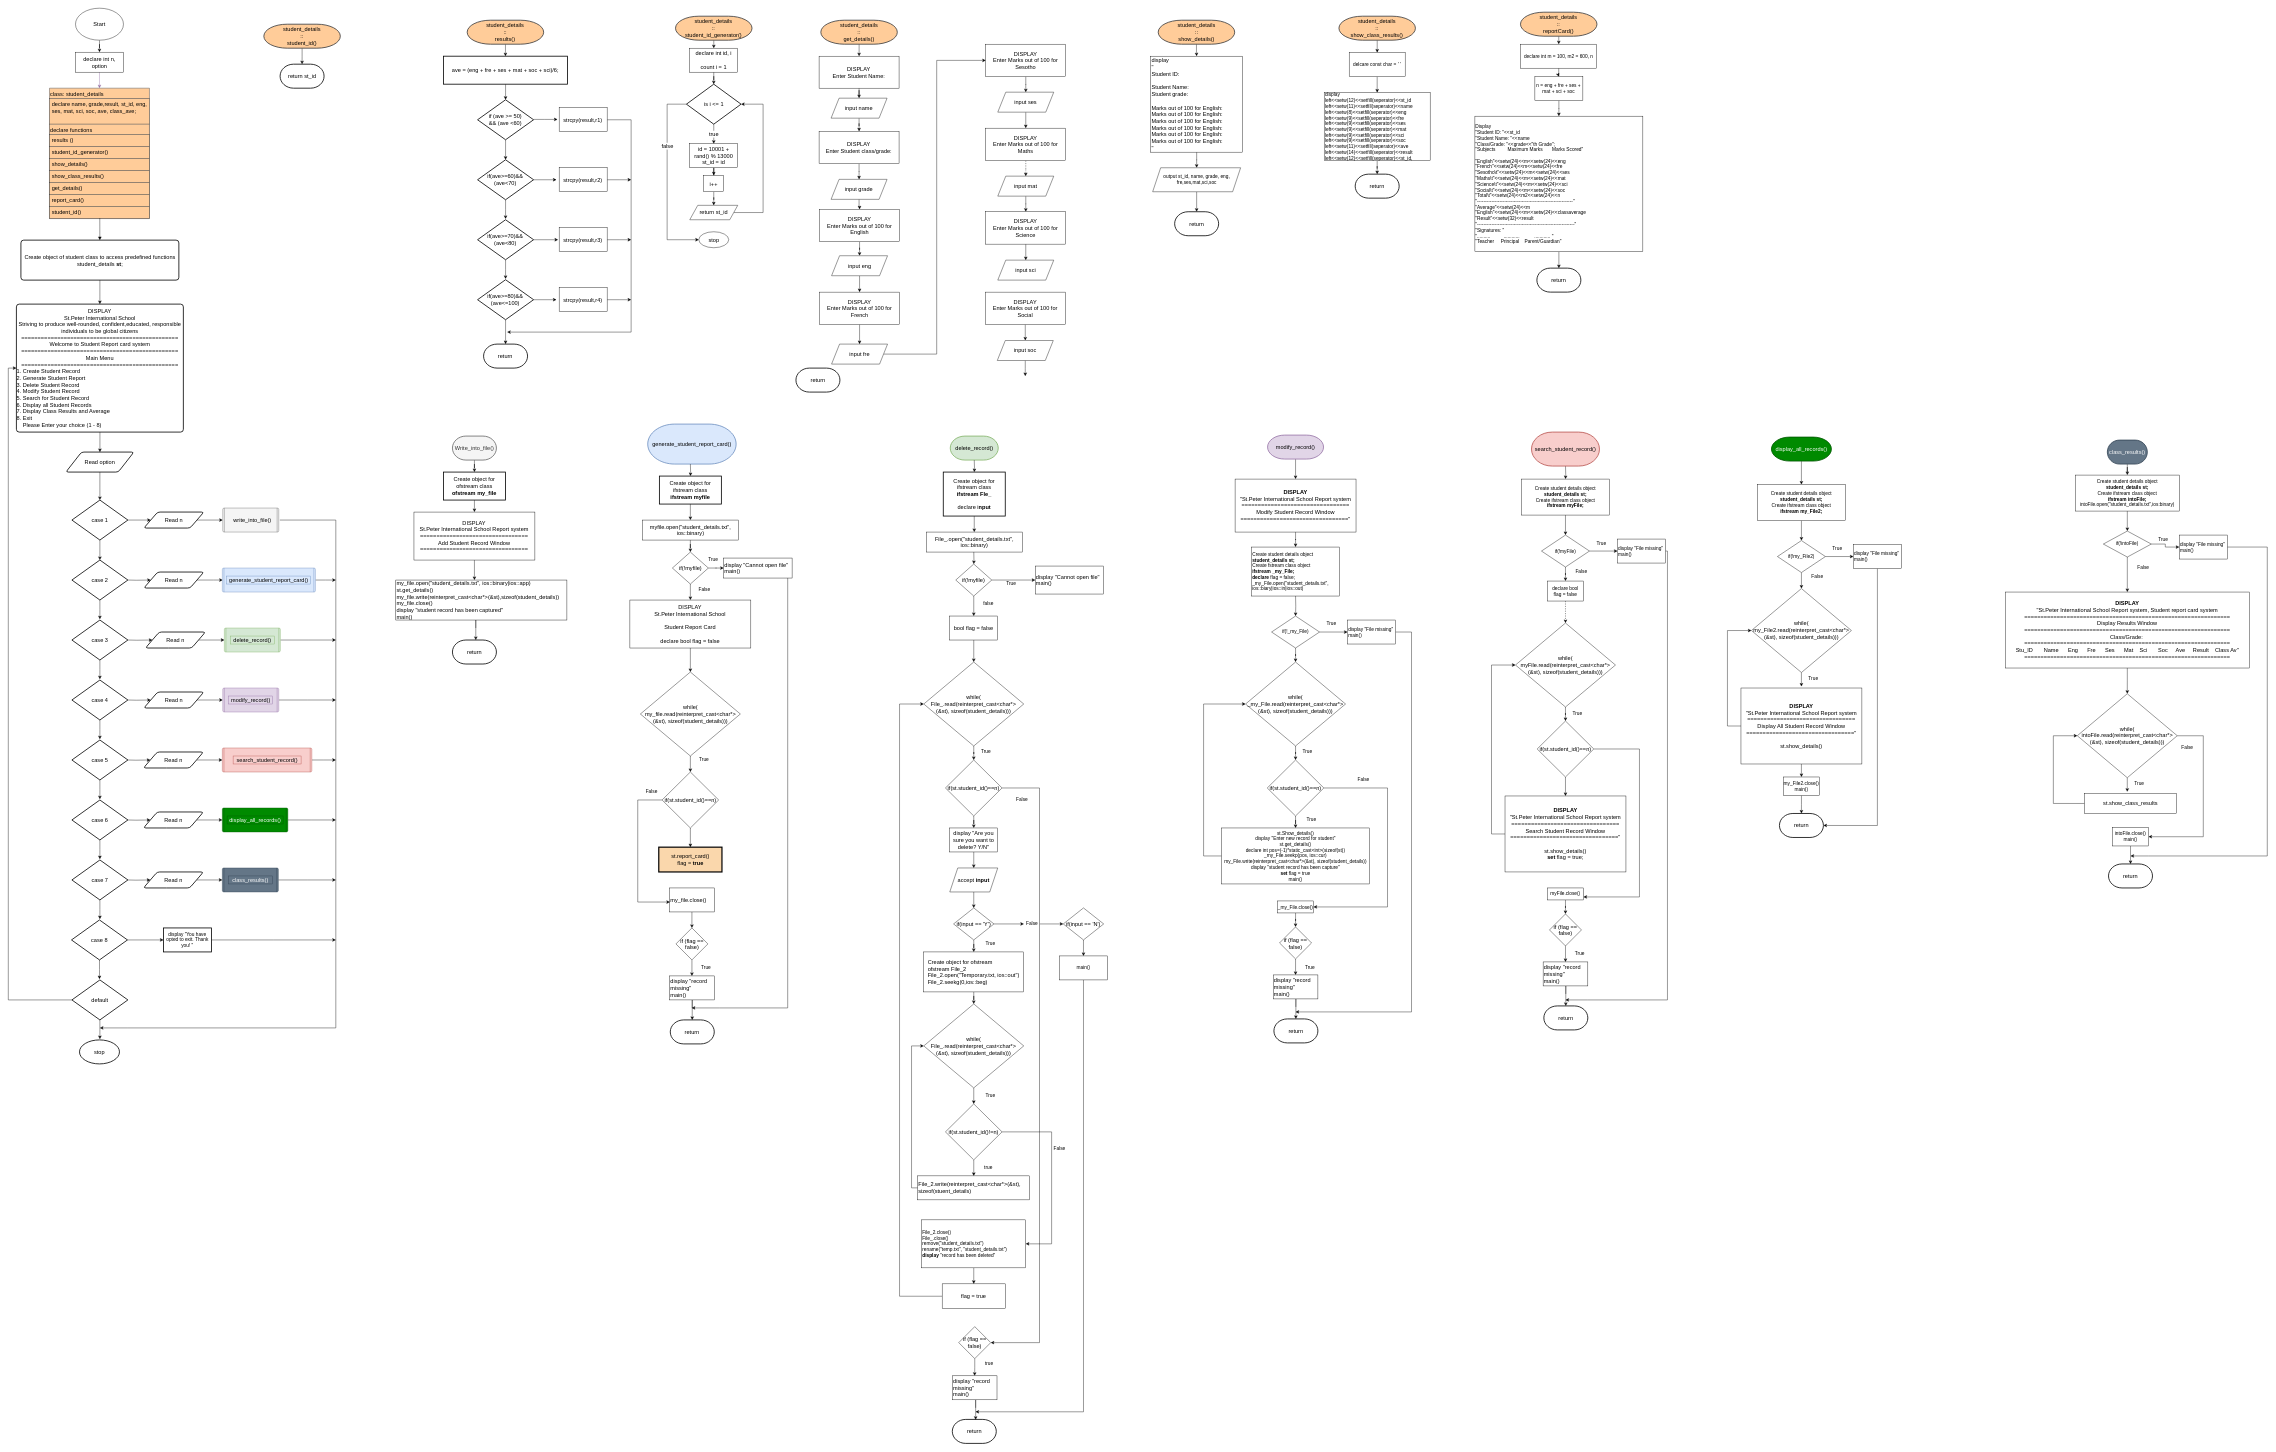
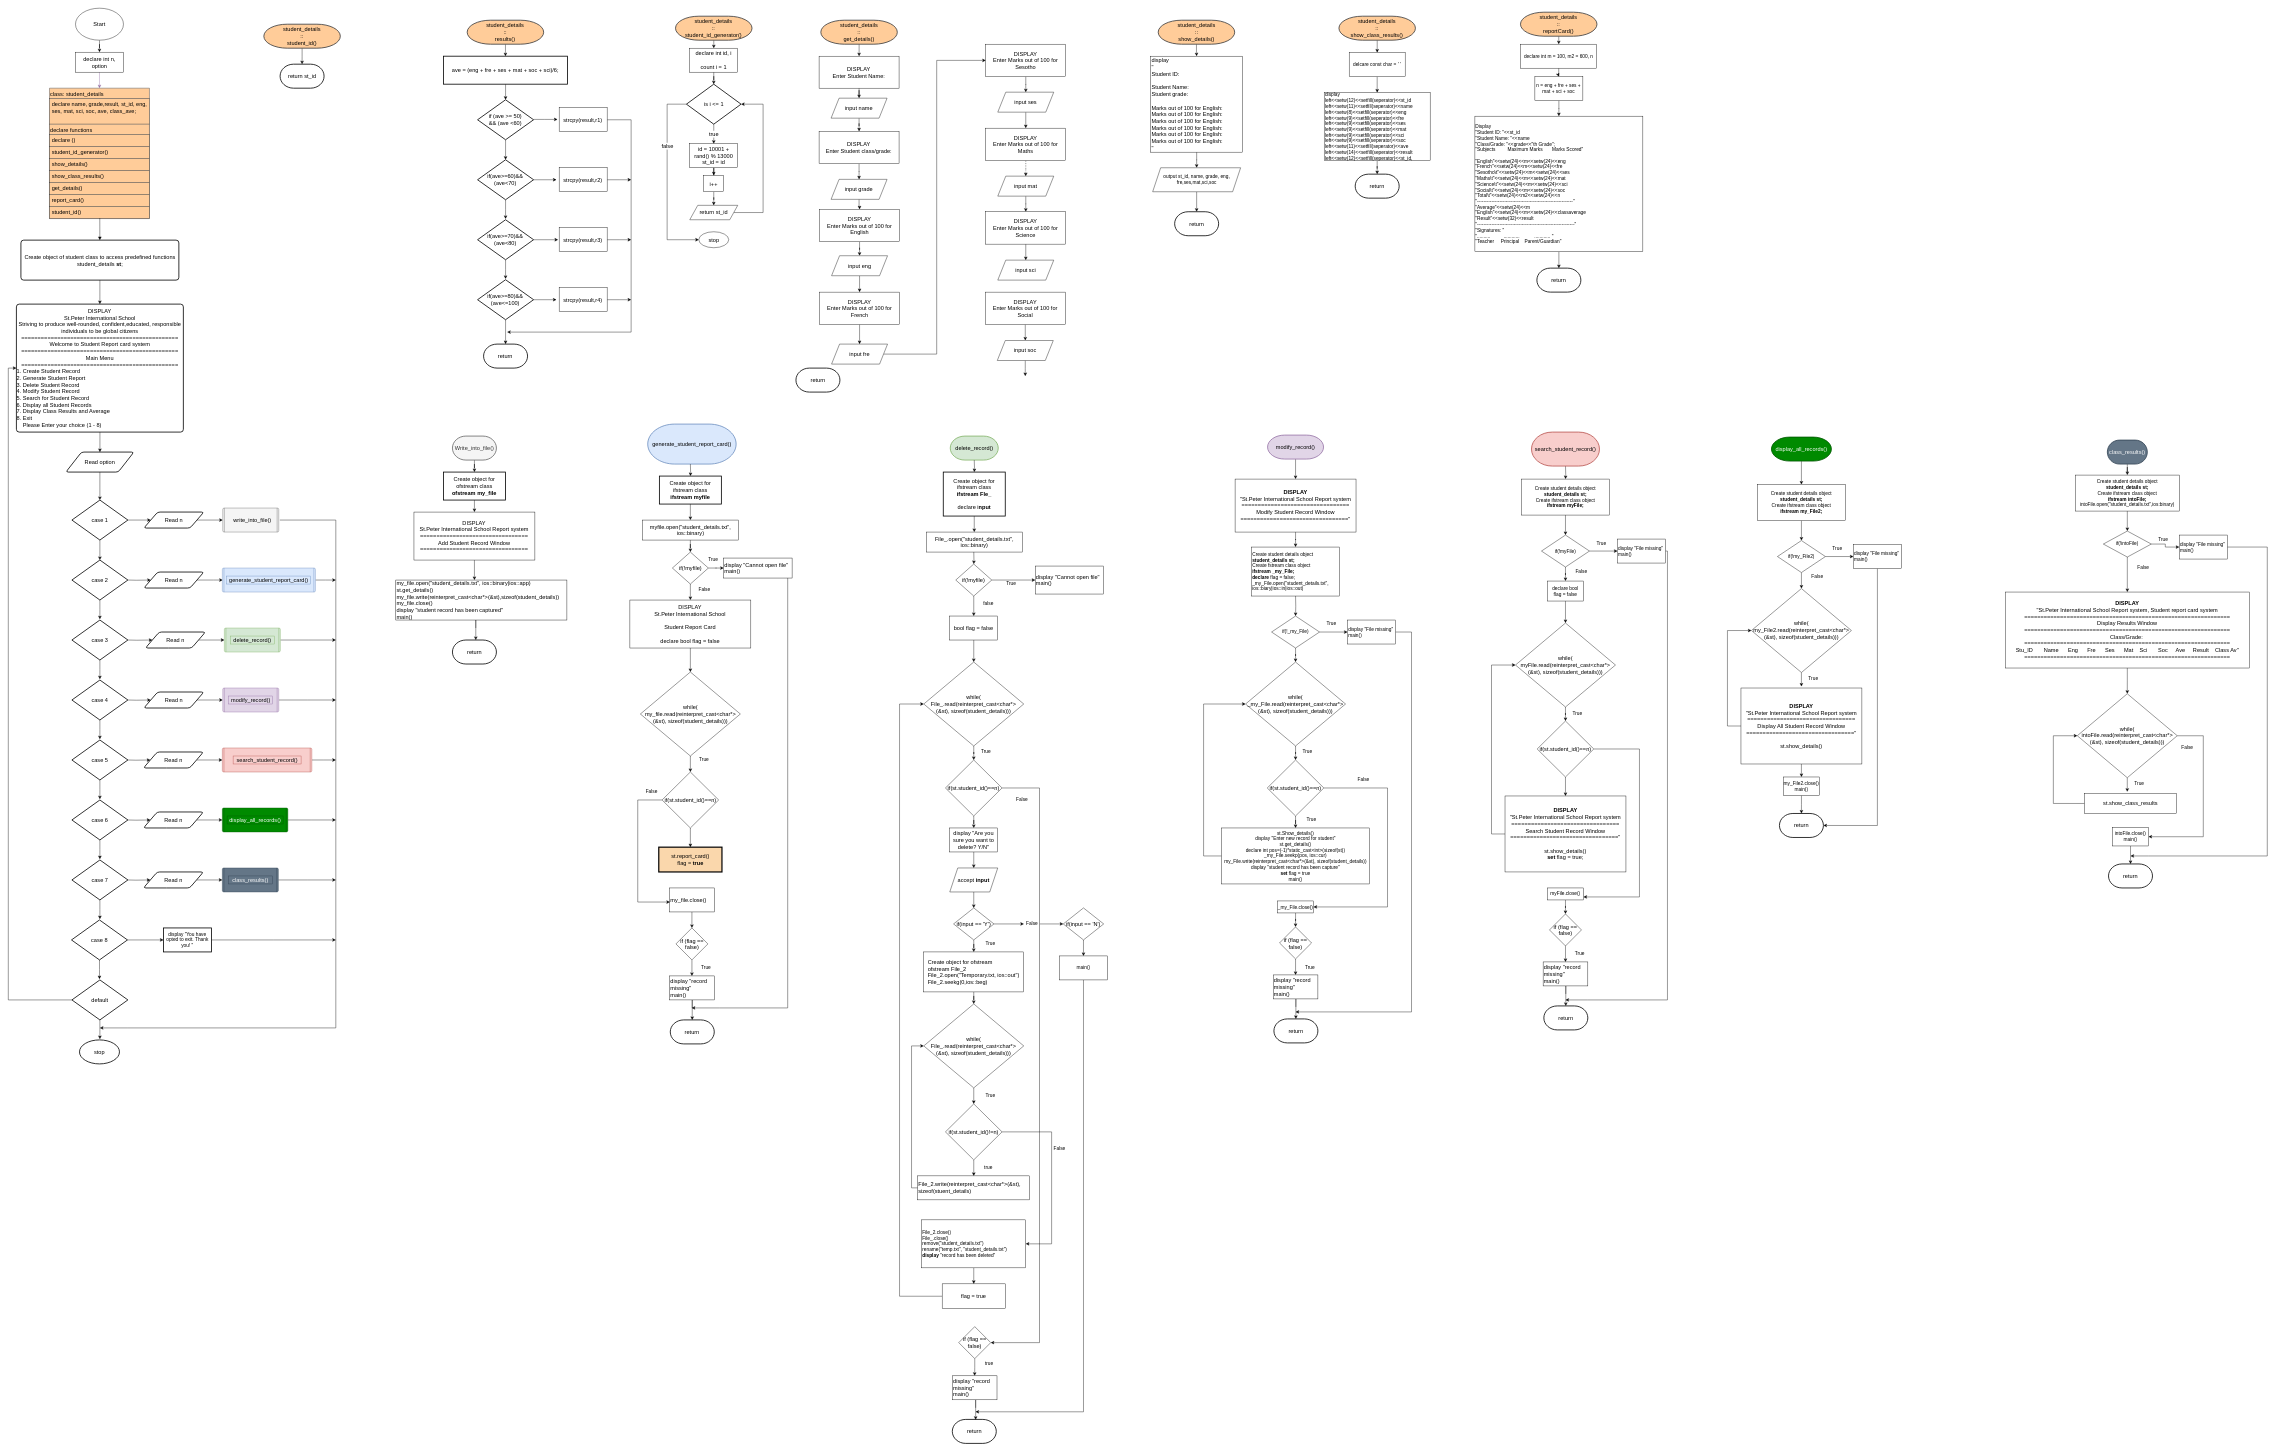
- <mxCell id="9" value="results ()" style="text;strokeColor=#36393d;fillColor=#ffcc99;spacingLeft=4;spacingRight=4;overflow=hidden;rotatable=0;points=[[0,0.5],[1,0.5]];portConstraint=eastwest;fontSize=14;" parent="8" vertex="1"><mxGeometry y="26" width="250" height="30" as="geometry" /></mxCell>
+ <mxCell id="9" value="declare ()" style="text;strokeColor=#36393d;fillColor=#ffcc99;spacingLeft=4;spacingRight=4;overflow=hidden;rotatable=0;points=[[0,0.5],[1,0.5]];portConstraint=eastwest;fontSize=14;" parent="8" vertex="1"><mxGeometry y="26" width="250" height="30" as="geometry" /></mxCell>
- <mxCell id="296" value="" style="edgeStyle=orthogonalEdgeStyle;rounded=0;orthogonalLoop=1;jettySize=auto;html=1;dashed=1;" parent="1" source="297" target="300" edge="1"><mxGeometry relative="1" as="geometry" /></mxCell>
+ <mxCell id="296" value="" style="edgeStyle=orthogonalEdgeStyle;rounded=0;orthogonalLoop=1;jettySize=auto;html=1;" parent="1" source="297" target="300" edge="1"><mxGeometry relative="1" as="geometry" /></mxCell>
